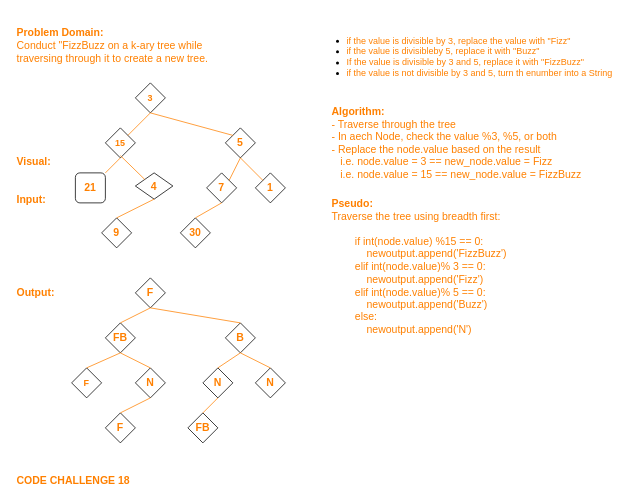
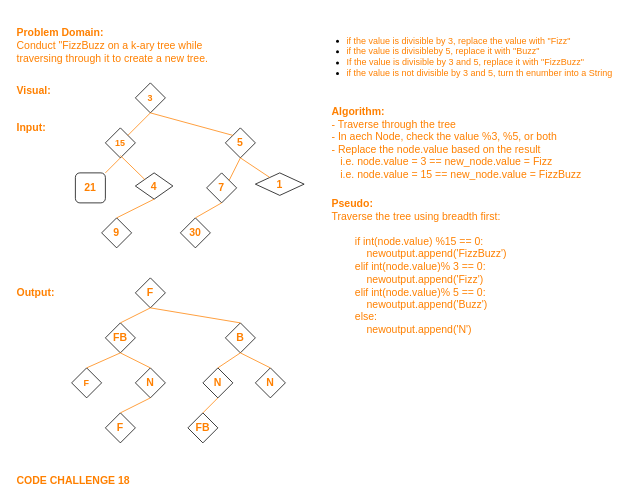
- <mxCell id="3" value="&lt;b&gt;&lt;font color=&quot;#ff8000&quot; style=&quot;font-size: 14px&quot;&gt;Visual:&lt;br&gt;&lt;br&gt;&lt;br&gt;Input:&lt;br&gt;&lt;/font&gt;&lt;/b&gt;" style="text;html=1;align=left;verticalAlign=middle;resizable=0;points=[];autosize=1;" vertex="1" parent="1"><mxGeometry x="20" y="205" width="60" height="70" as="geometry" /></mxCell>
+ <mxCell id="3" value="&lt;b&gt;&lt;font color=&quot;#ff8000&quot; style=&quot;font-size: 14px&quot;&gt;Visual:&lt;br&gt;&lt;br&gt;&lt;br&gt;Input:&lt;br&gt;&lt;/font&gt;&lt;/b&gt;" style="text;html=1;align=left;verticalAlign=middle;resizable=0;points=[];autosize=1;" vertex="1" parent="1"><mxGeometry x="20" y="110" width="60" height="70" as="geometry" /></mxCell>
- <mxCell id="11" value="&lt;font style=&quot;font-size: 14px&quot; color=&quot;#ff8000&quot;&gt;&lt;b&gt;1&lt;/b&gt;&lt;/font&gt;" style="rhombus;whiteSpace=wrap;html=1;" vertex="1" parent="1"><mxGeometry x="340" y="230" width="40" height="40" as="geometry" /></mxCell>
+ <mxCell id="11" value="&lt;font style=&quot;font-size: 14px&quot; color=&quot;#ff8000&quot;&gt;&lt;b&gt;1&lt;/b&gt;&lt;/font&gt;" style="rhombus;whiteSpace=wrap;html=1;" vertex="1" parent="1"><mxGeometry x="340" y="230" width="65" height="30" as="geometry" /></mxCell>
